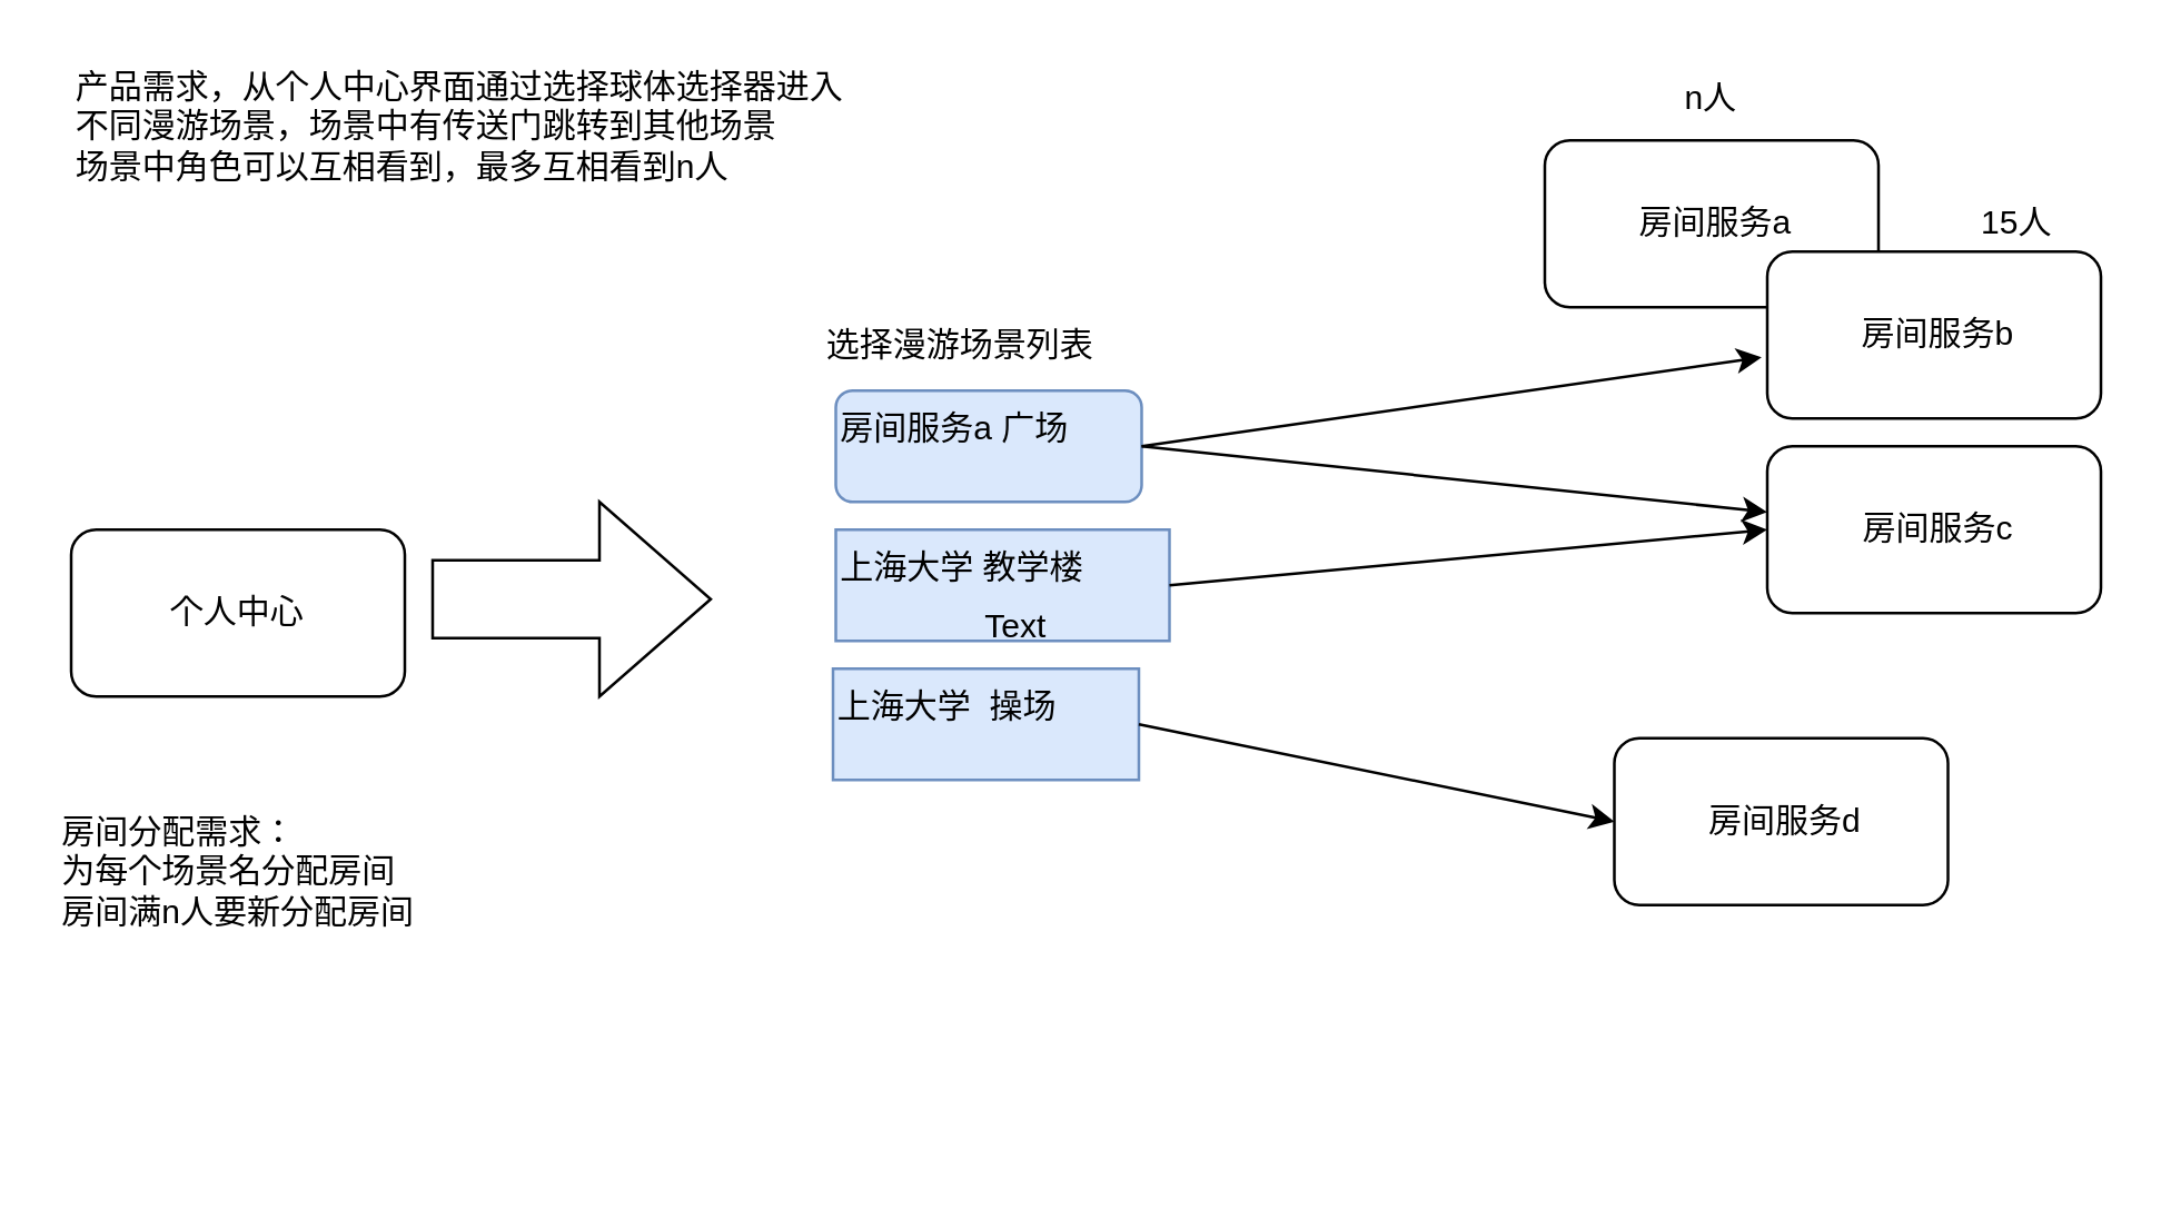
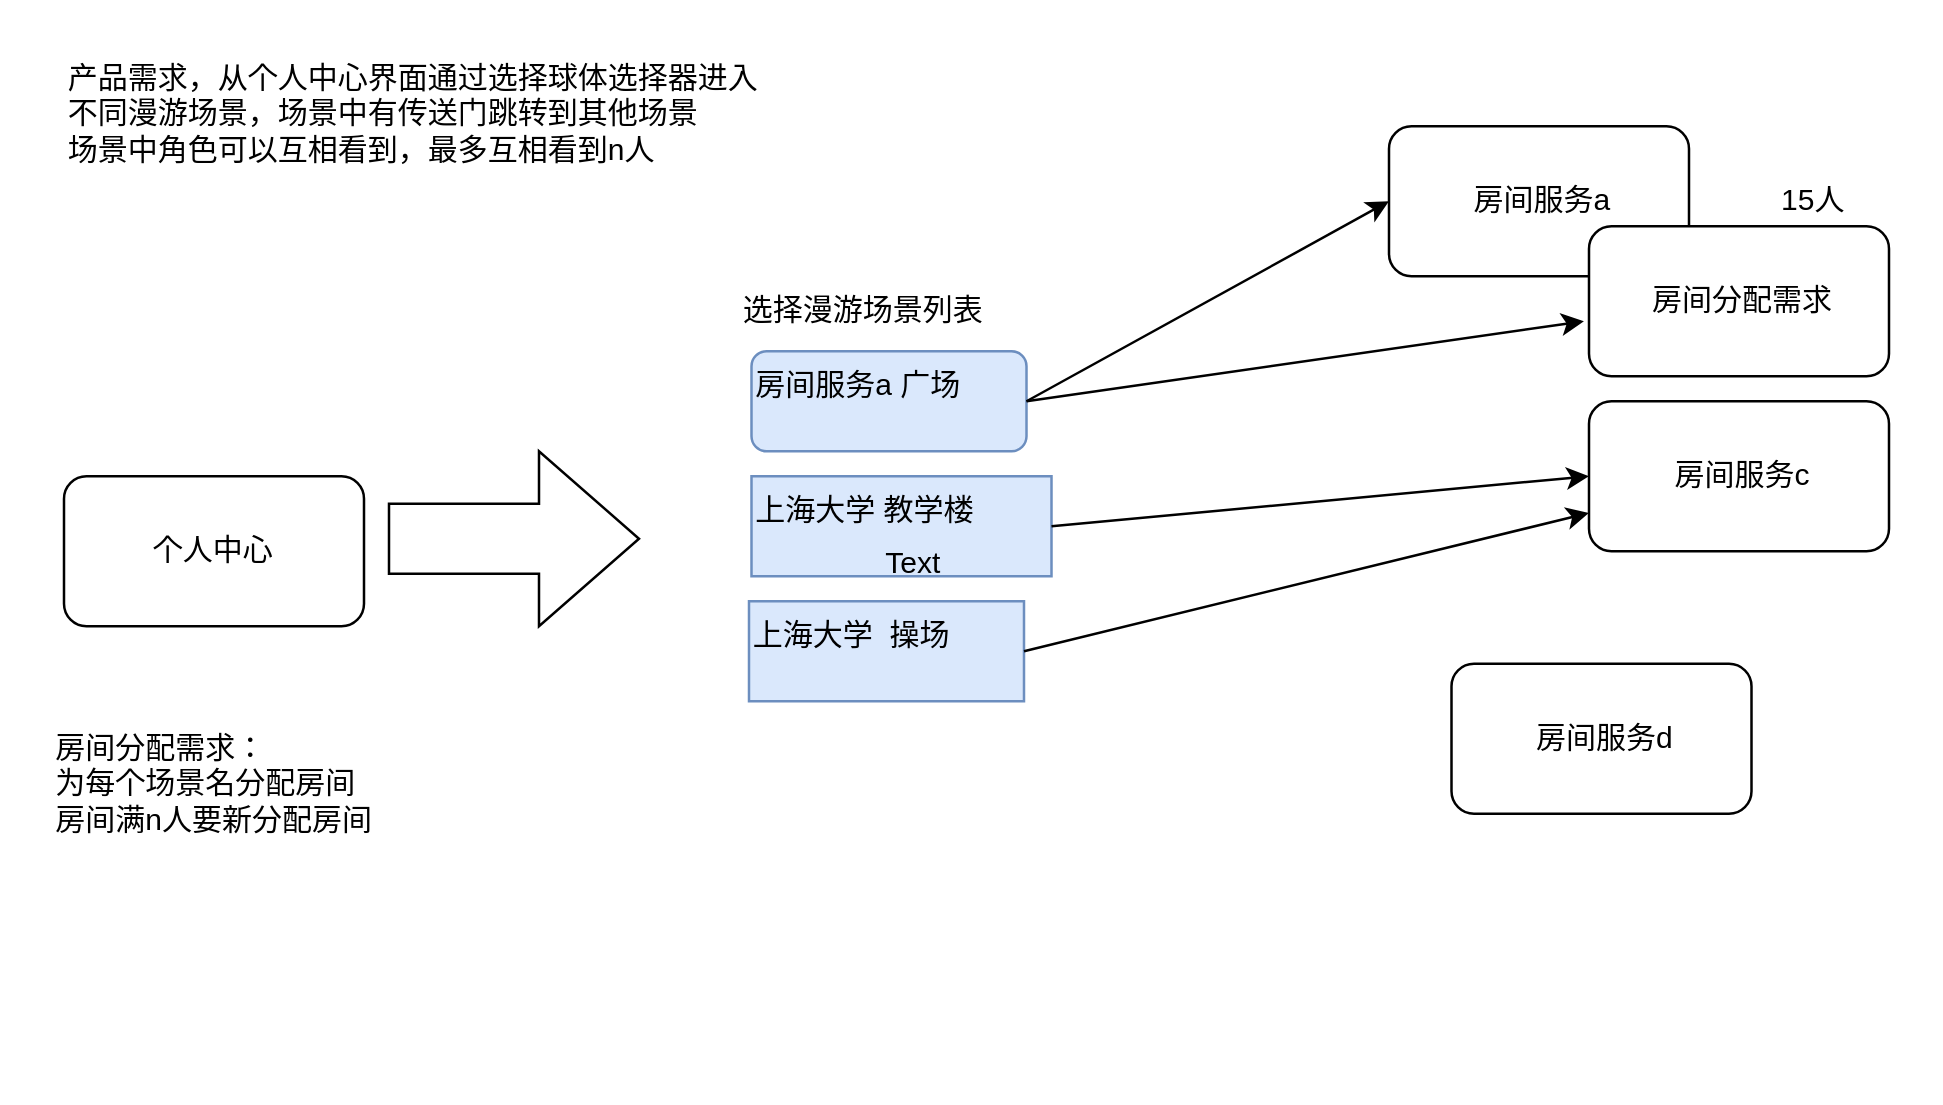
- <mxCell id="9" value="n人" style="text;html=1;align=center;verticalAlign=middle;whiteSpace=wrap;rounded=0;" parent="1" vertex="1"><mxGeometry x="585" y="20" width="60" height="30" as="geometry" /></mxCell>
- <mxCell id="5" value="&amp;nbsp;房间服务b" style="rounded=1;whiteSpace=wrap;html=1;" parent="1" vertex="1"><mxGeometry x="635" y="90" width="120" height="60" as="geometry" /></mxCell>
+ <mxCell id="5" value="&amp;nbsp;房间分配需求" style="rounded=1;whiteSpace=wrap;html=1;" parent="1" vertex="1"><mxGeometry x="635" y="90" width="120" height="60" as="geometry" /></mxCell>
- <mxCell id="15" value="" style="endArrow=classic;html=1;rounded=0;exitX=1;exitY=0.5;exitDx=0;exitDy=0;" parent="1" source="12" target="6" edge="1"><mxGeometry width="50" height="50" relative="1" as="geometry"><mxPoint x="435" y="145" as="sourcePoint" /><mxPoint x="485" y="95" as="targetPoint" /></mxGeometry></mxCell>
+ <mxCell id="15" value="" style="endArrow=classic;html=1;rounded=0;entryX=0;entryY=0.5;entryDx=0;entryDy=0;exitX=1;exitY=0.5;exitDx=0;exitDy=0;" parent="1" source="12" target="4" edge="1"><mxGeometry width="50" height="50" relative="1" as="geometry"><mxPoint x="435" y="145" as="sourcePoint" /><mxPoint x="485" y="95" as="targetPoint" /></mxGeometry></mxCell>
- <mxCell id="18" value="" style="endArrow=classic;html=1;rounded=0;entryX=0;entryY=0.5;entryDx=0;entryDy=0;exitX=1;exitY=0.5;exitDx=0;exitDy=0;" parent="1" source="14" target="7" edge="1"><mxGeometry width="50" height="50" relative="1" as="geometry"><mxPoint x="385" y="410" as="sourcePoint" /><mxPoint x="435" y="360" as="targetPoint" /></mxGeometry></mxCell>
+ <mxCell id="18" value="" style="endArrow=classic;html=1;rounded=0;exitX=1;exitY=0.5;exitDx=0;exitDy=0;" parent="1" source="14" target="6" edge="1"><mxGeometry width="50" height="50" relative="1" as="geometry"><mxPoint x="385" y="410" as="sourcePoint" /><mxPoint x="435" y="360" as="targetPoint" /></mxGeometry></mxCell>
